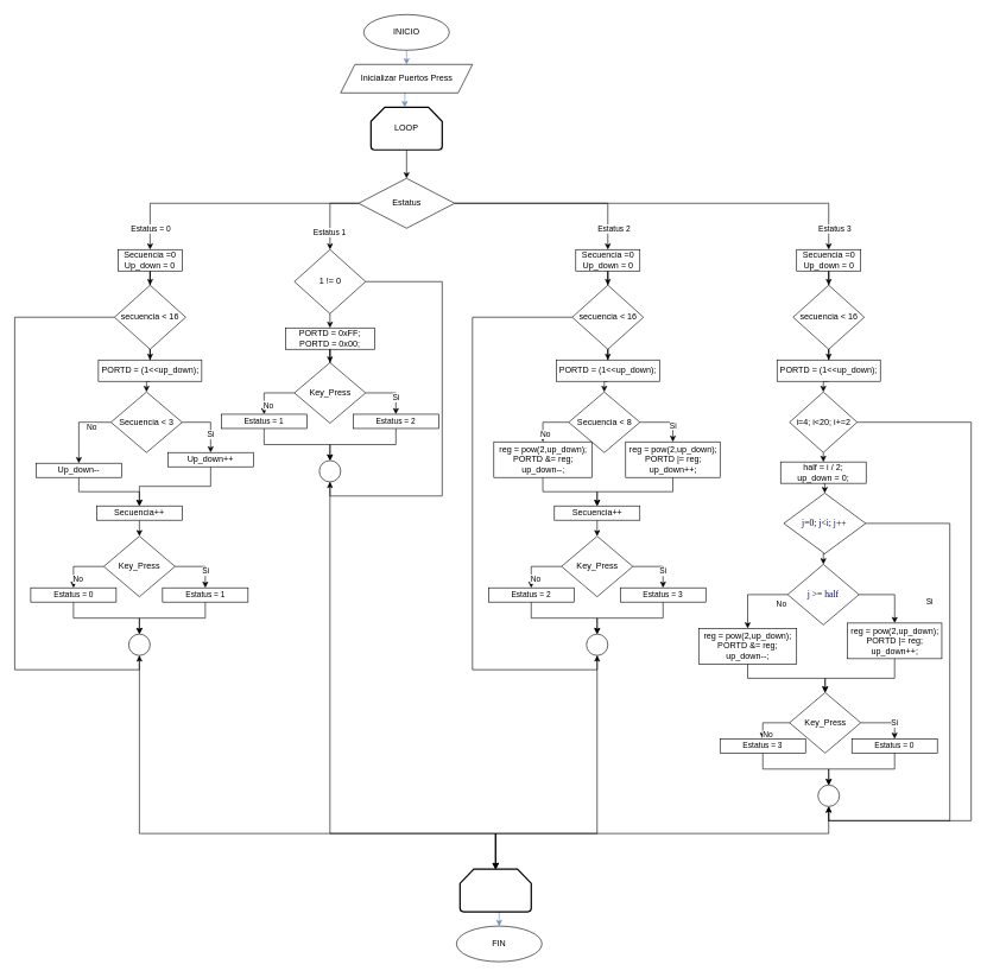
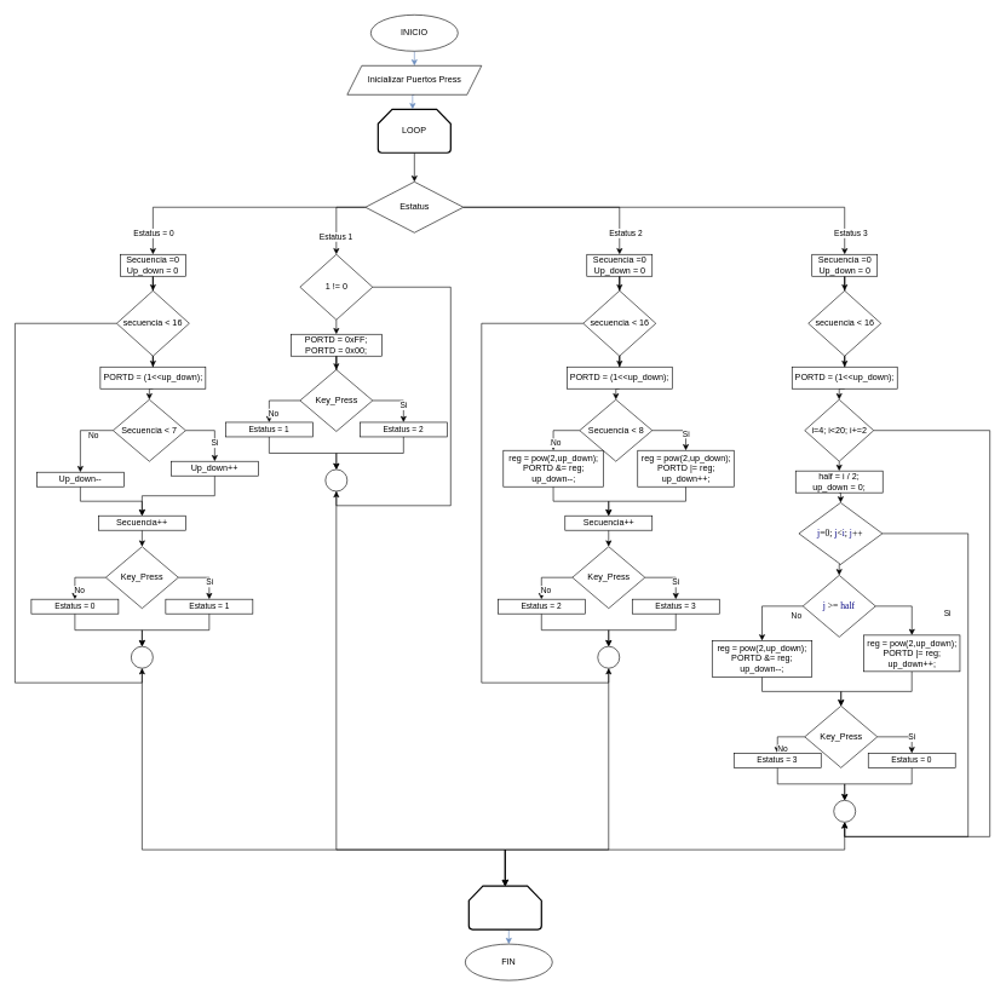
- <mxCell id="27" value="Secuencia &amp;lt; 3" style="rhombus;whiteSpace=wrap;html=1;" vertex="1" parent="1"><mxGeometry x="155" y="550" width="100" height="85" as="geometry" /></mxCell>
+ <mxCell id="27" value="Secuencia &amp;lt; 7" style="rhombus;whiteSpace=wrap;html=1;" vertex="1" parent="1"><mxGeometry x="155" y="550" width="100" height="85" as="geometry" /></mxCell>
